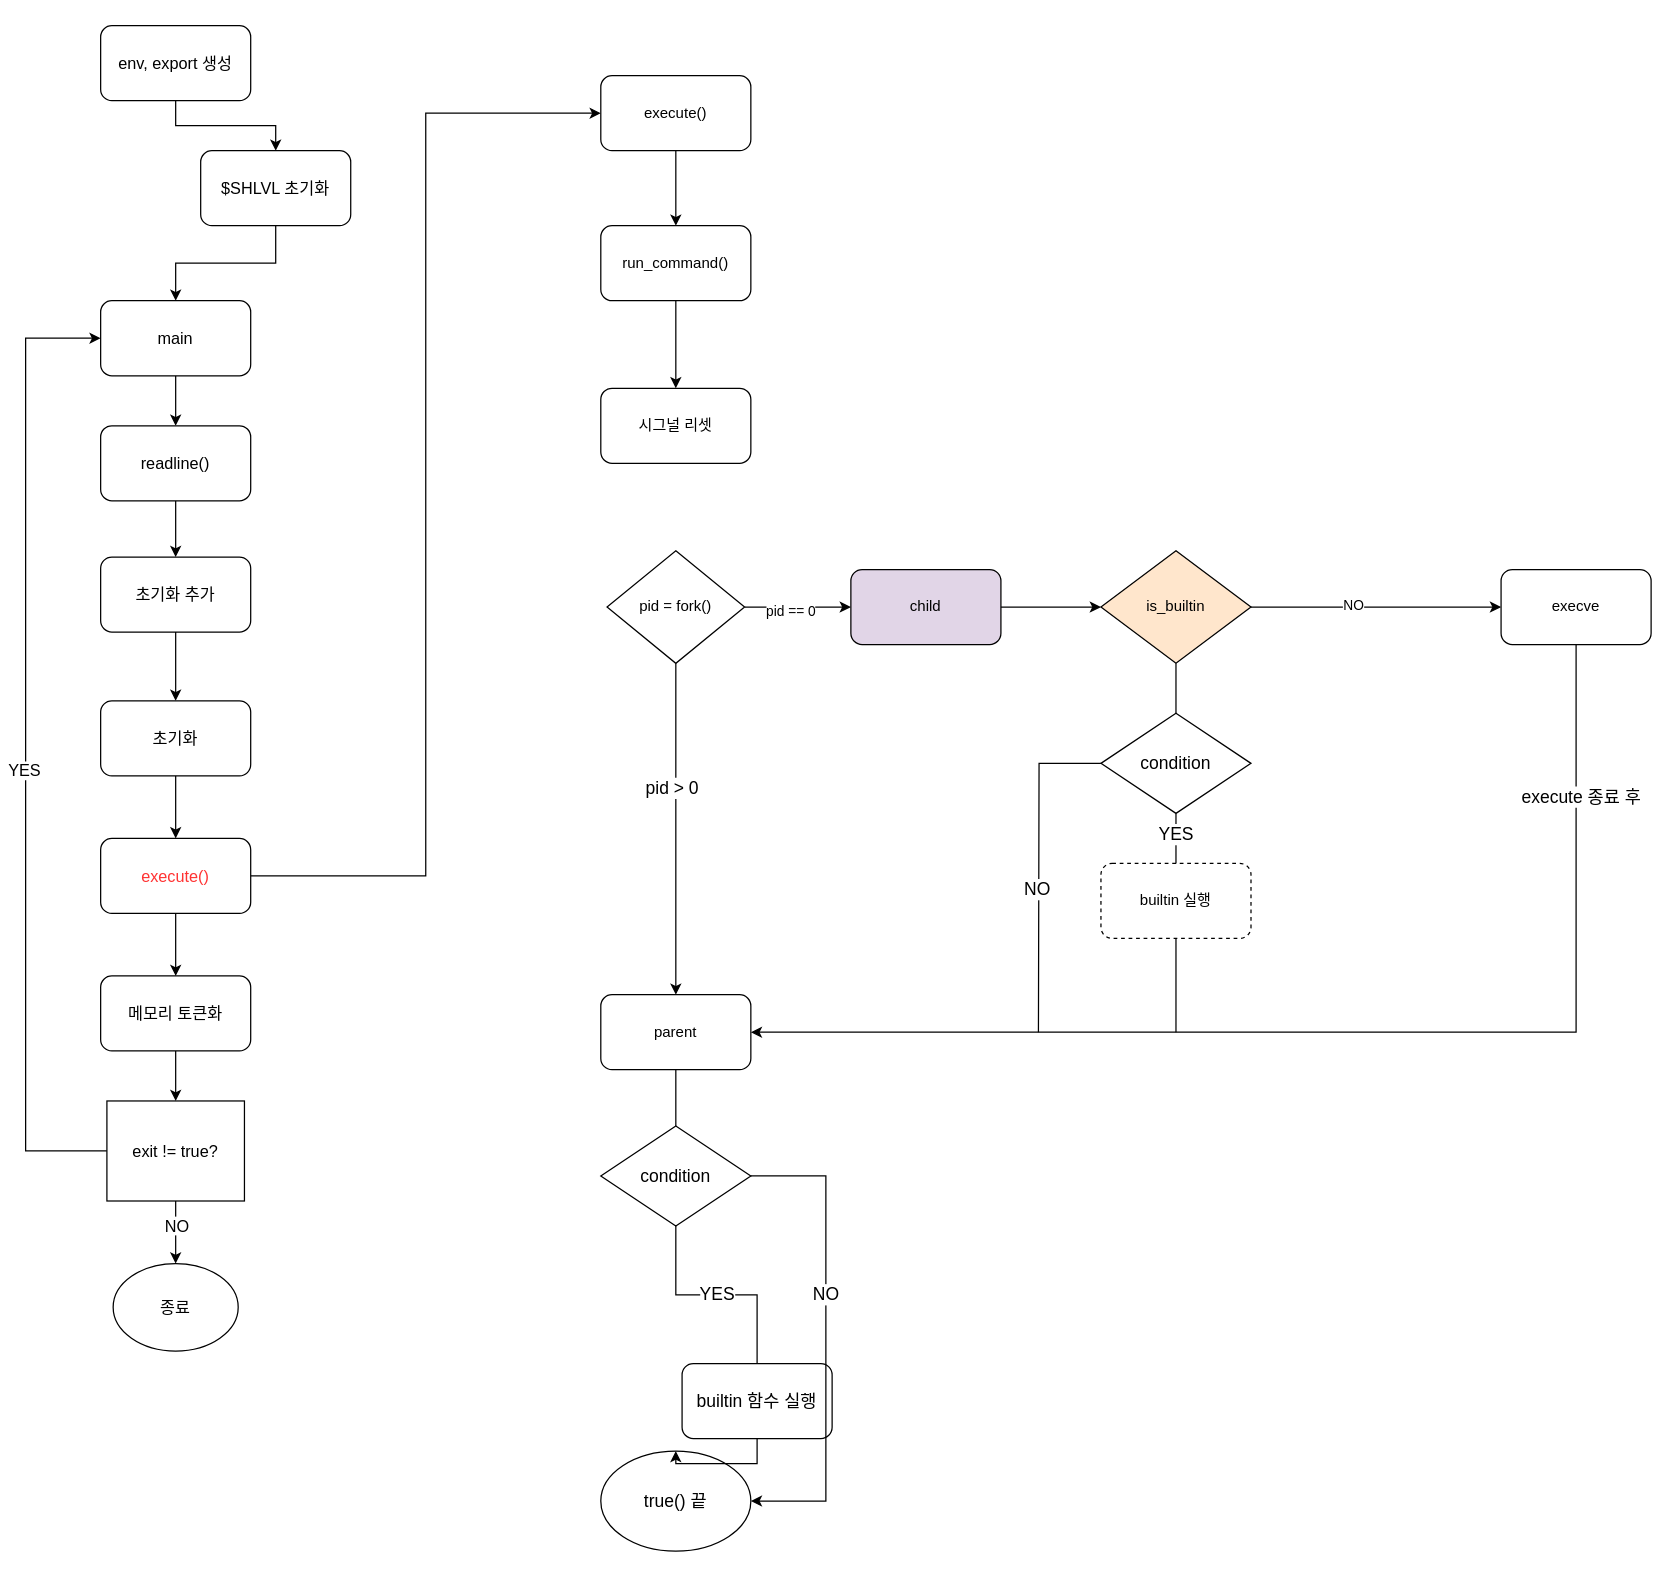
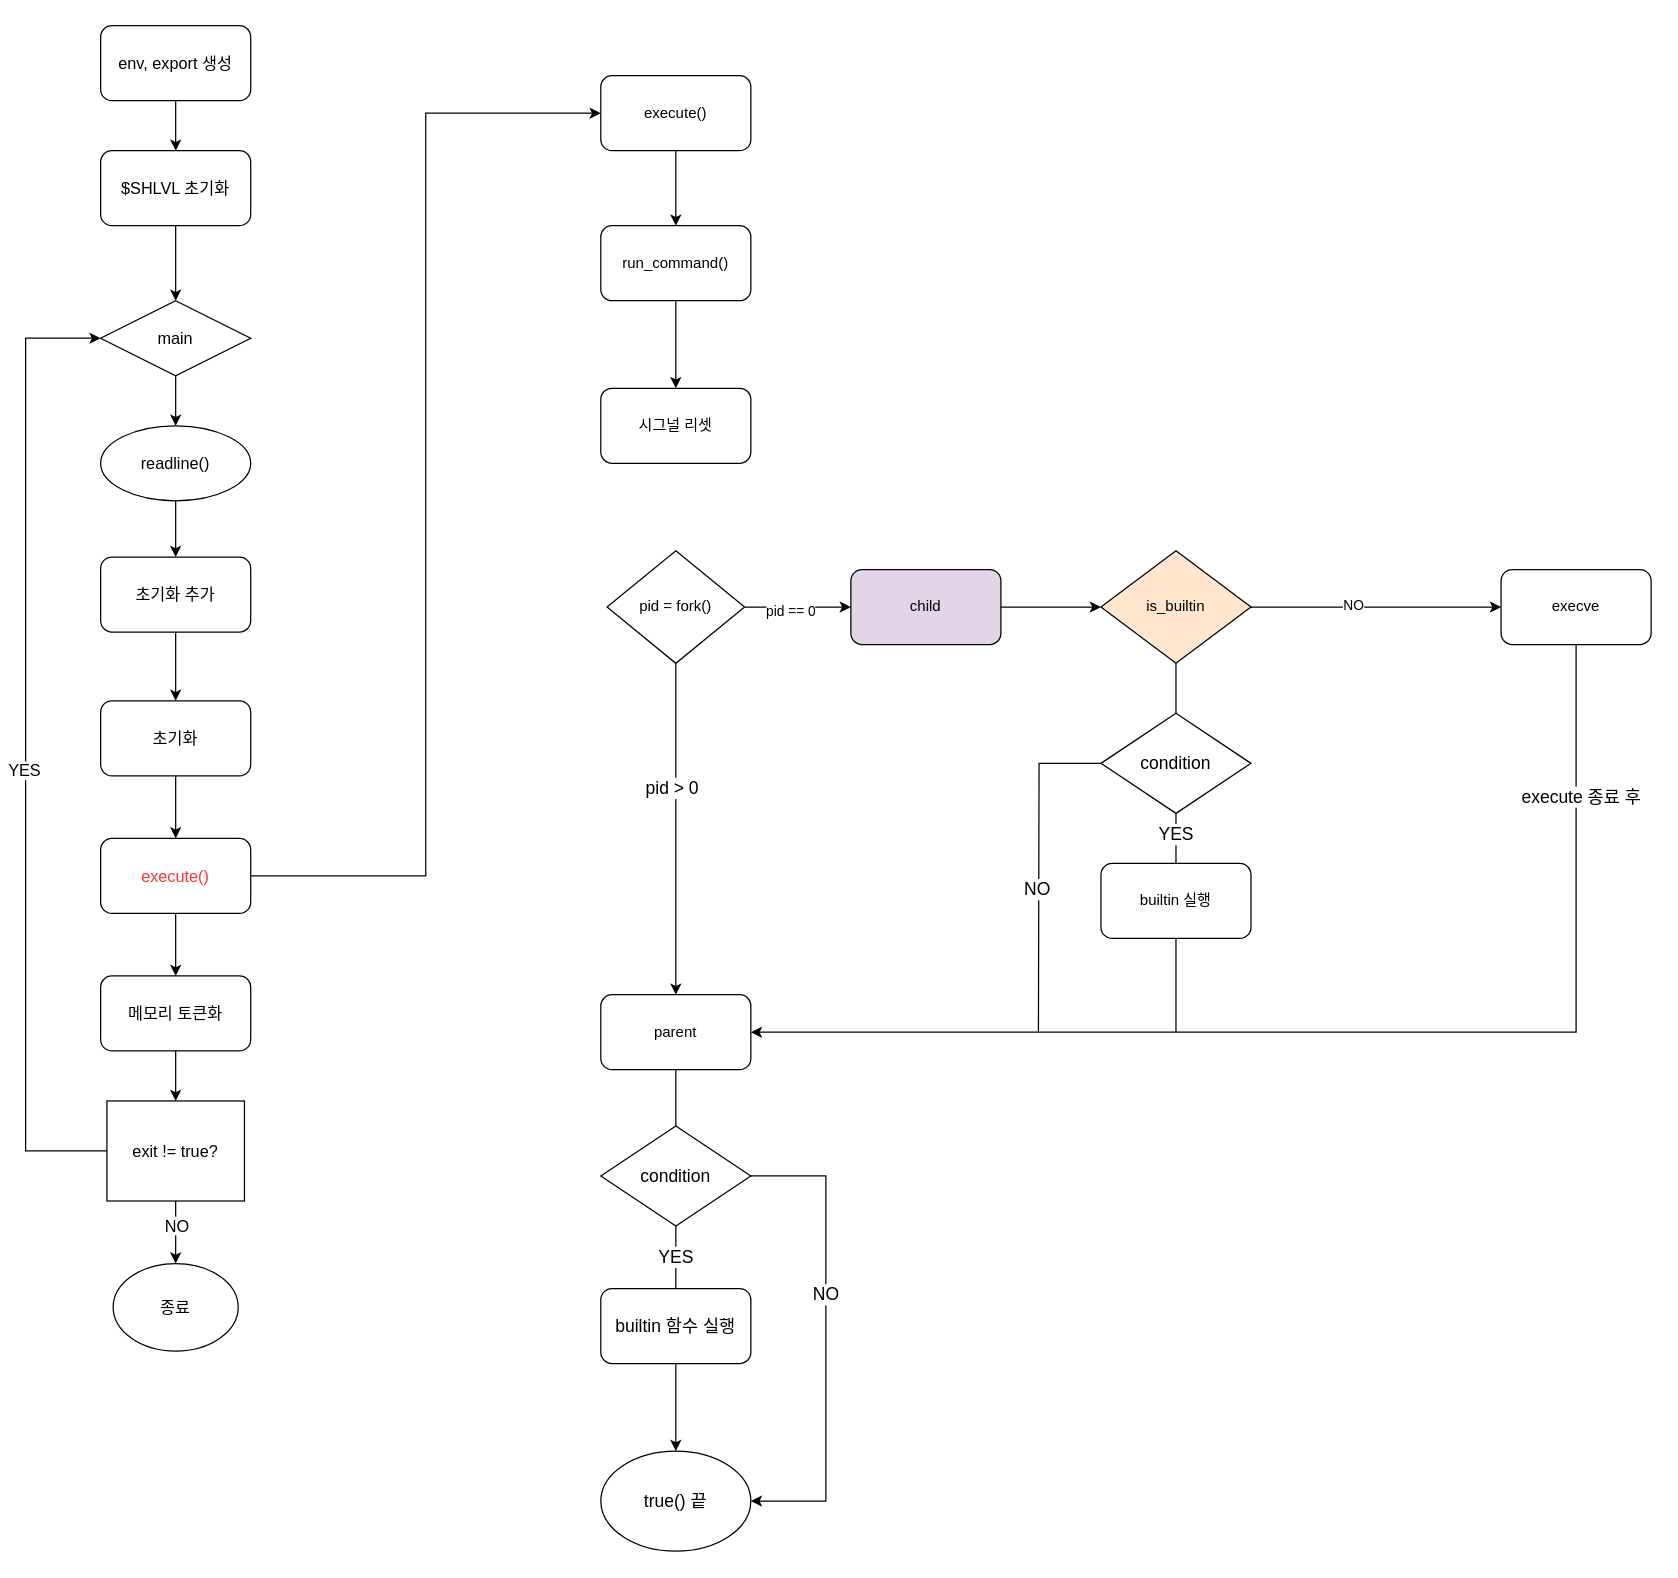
- <mxCell id="7" value="$SHLVL 초기화" style="rounded=1;whiteSpace=wrap;html=1;fontSize=13;" parent="1" vertex="1"><mxGeometry x="160" y="120" width="120" height="60" as="geometry" /></mxCell>
+ <mxCell id="7" value="$SHLVL 초기화" style="rounded=1;whiteSpace=wrap;html=1;fontSize=13;" parent="1" vertex="1"><mxGeometry x="80" y="120" width="120" height="60" as="geometry" /></mxCell>
- <mxCell id="3" value="main" style="rounded=1;whiteSpace=wrap;html=1;fontSize=13;" parent="1" vertex="1"><mxGeometry x="80" y="240" width="120" height="60" as="geometry" /></mxCell>
+ <mxCell id="3" value="main" style="rhombus;whiteSpace=wrap;html=1;fontSize=13;" parent="1" vertex="1"><mxGeometry x="80" y="240" width="120" height="60" as="geometry" /></mxCell>
- <mxCell id="9" value="readline()" style="rounded=1;whiteSpace=wrap;html=1;fontSize=13;" parent="1" vertex="1"><mxGeometry x="80" y="340" width="120" height="60" as="geometry" /></mxCell>
+ <mxCell id="9" value="readline()" style="ellipse;whiteSpace=wrap;html=1;fontSize=13;" parent="1" vertex="1"><mxGeometry x="80" y="340" width="120" height="60" as="geometry" /></mxCell>
- <mxCell id="46" value="builtin 실행" style="rounded=1;whiteSpace=wrap;html=1;dashed=1;" vertex="1" parent="25"><mxGeometry x="400" y="630" width="120" height="60" as="geometry" /></mxCell>
+ <mxCell id="46" value="builtin 실행" style="rounded=1;whiteSpace=wrap;html=1;" vertex="1" parent="25"><mxGeometry x="400" y="630" width="120" height="60" as="geometry" /></mxCell>
- <mxCell id="47" value="builtin 함수 실행" style="rounded=1;whiteSpace=wrap;html=1;fontSize=14;" vertex="1" parent="25"><mxGeometry x="65" y="1030" width="120" height="60" as="geometry" /></mxCell>
+ <mxCell id="47" value="builtin 함수 실행" style="rounded=1;whiteSpace=wrap;html=1;fontSize=14;" vertex="1" parent="25"><mxGeometry y="970" width="120" height="60" as="geometry" /></mxCell>
